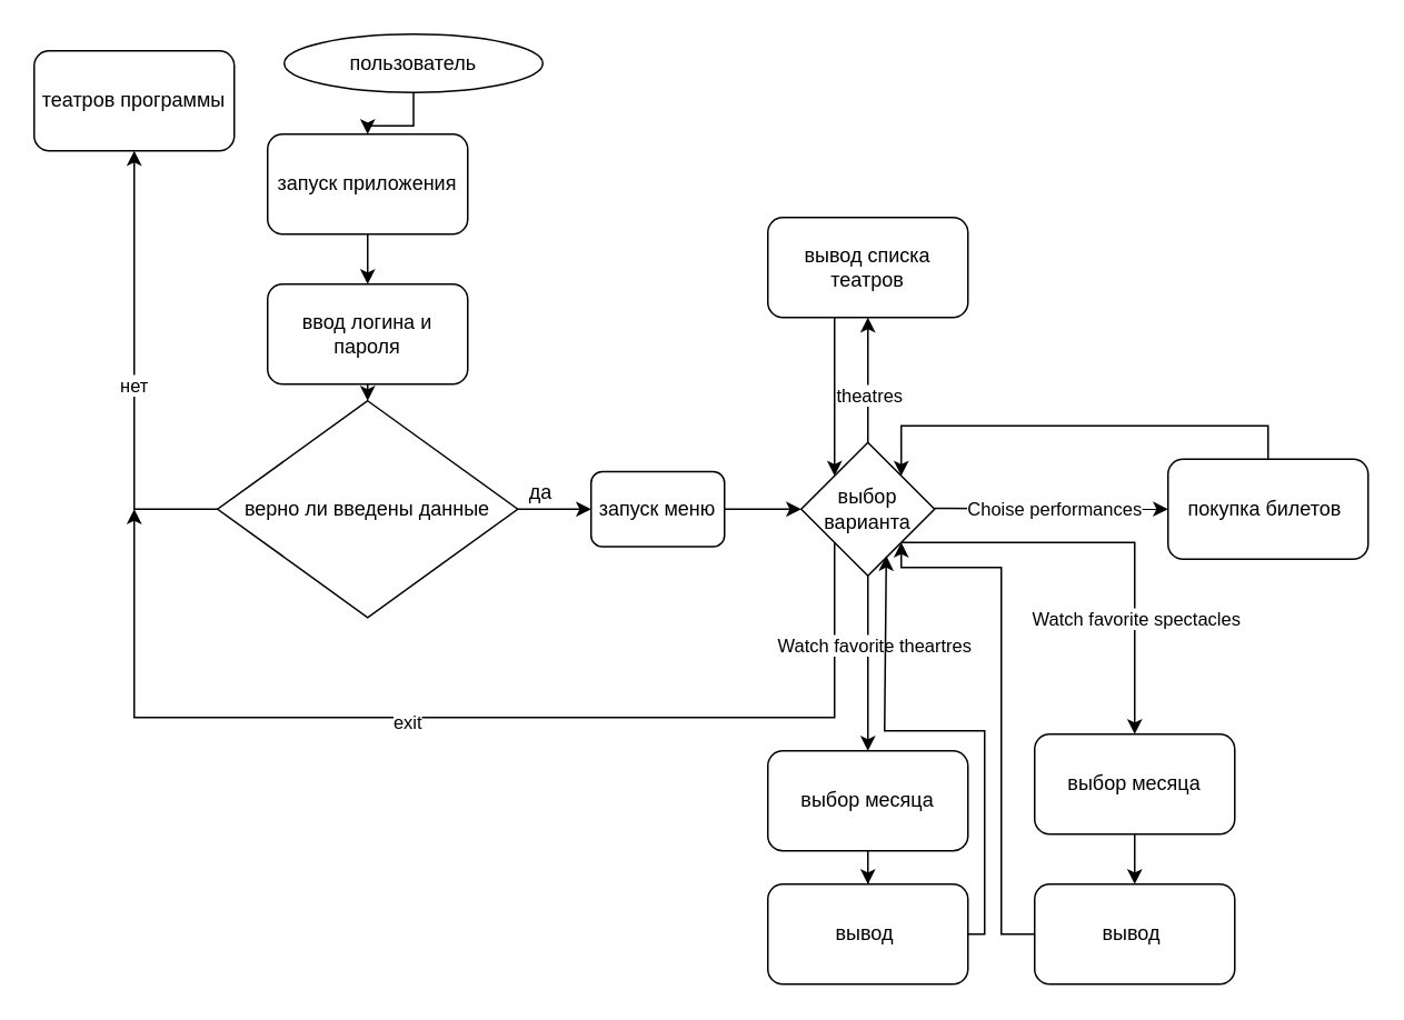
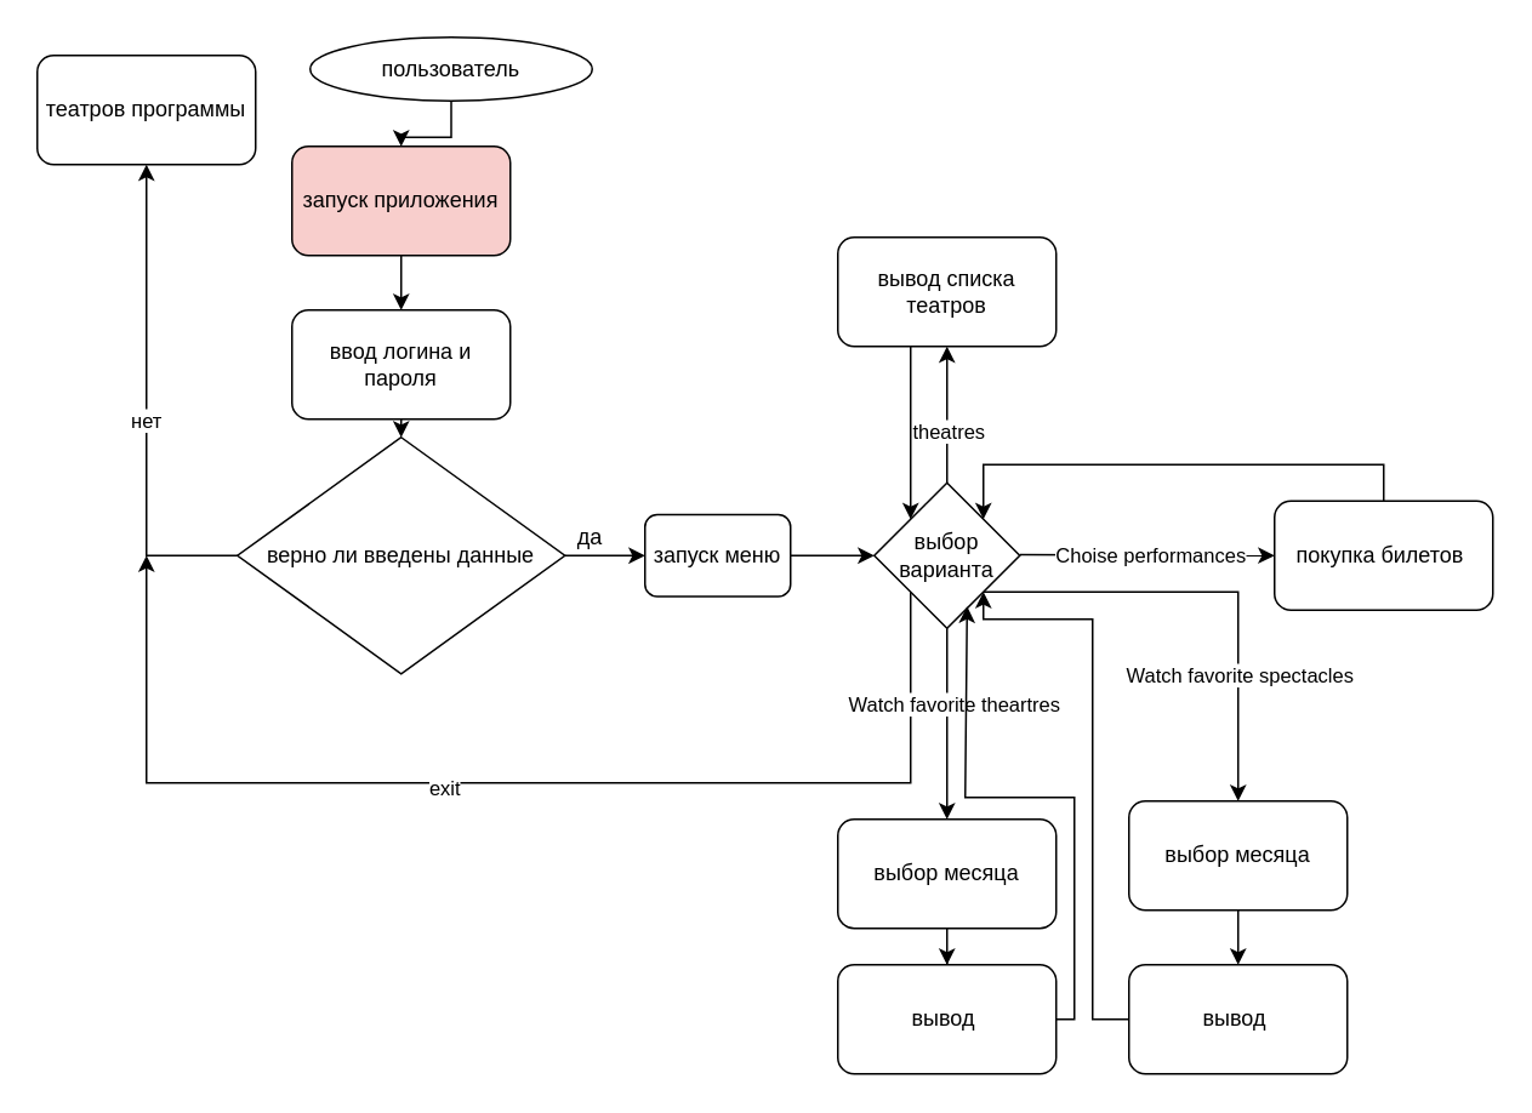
- <mxCell id="5" value="запуск приложения" style="rounded=1;whiteSpace=wrap;html=1;" vertex="1" parent="1"><mxGeometry x="160" y="80" width="120" height="60" as="geometry" /></mxCell>
+ <mxCell id="5" value="запуск приложения" style="rounded=1;whiteSpace=wrap;html=1;fillColor=#f8cecc;" vertex="1" parent="1"><mxGeometry x="160" y="80" width="120" height="60" as="geometry" /></mxCell>
